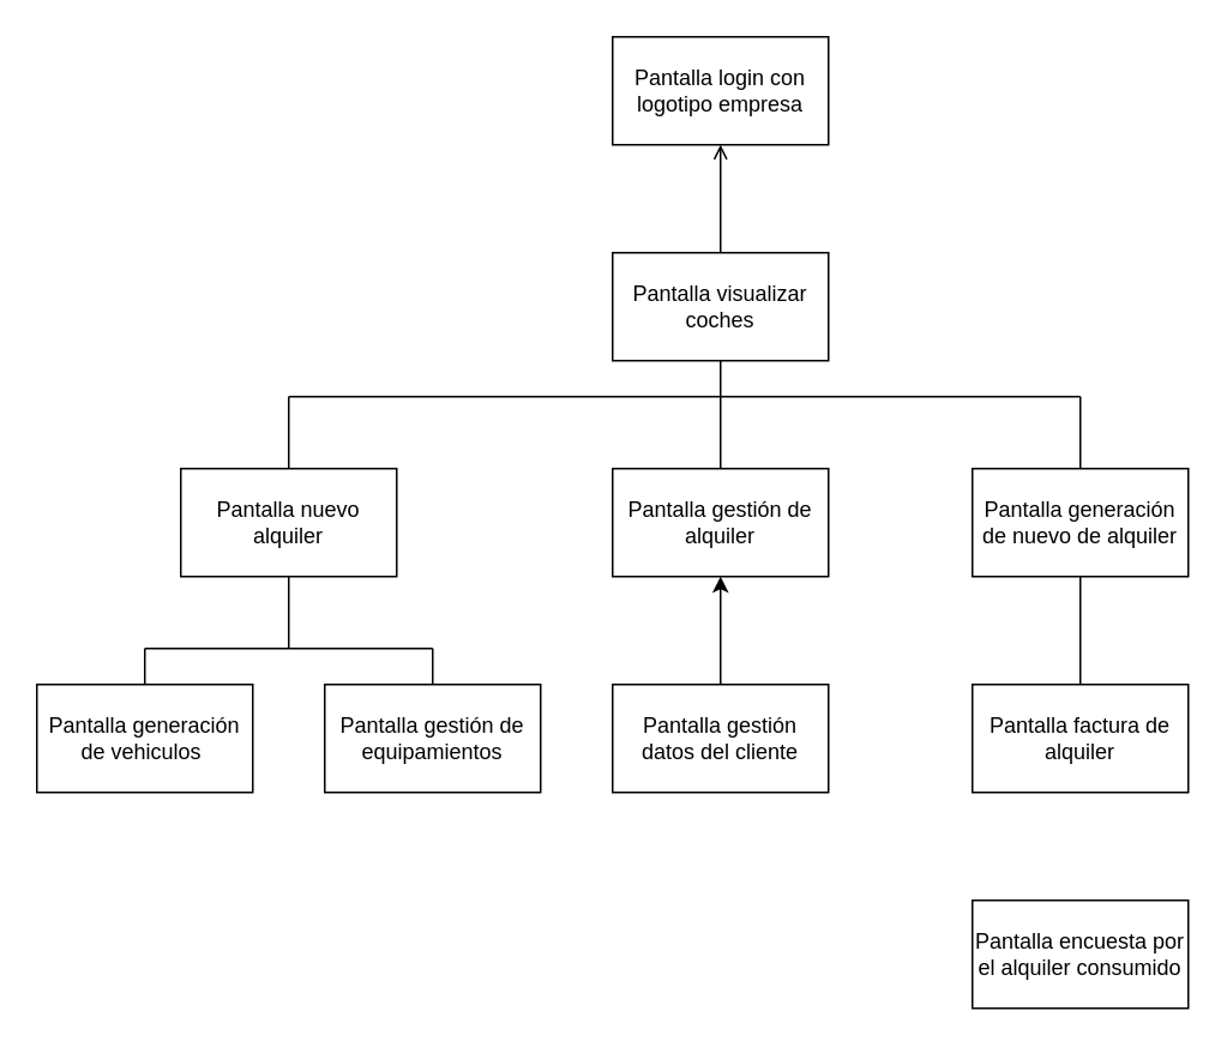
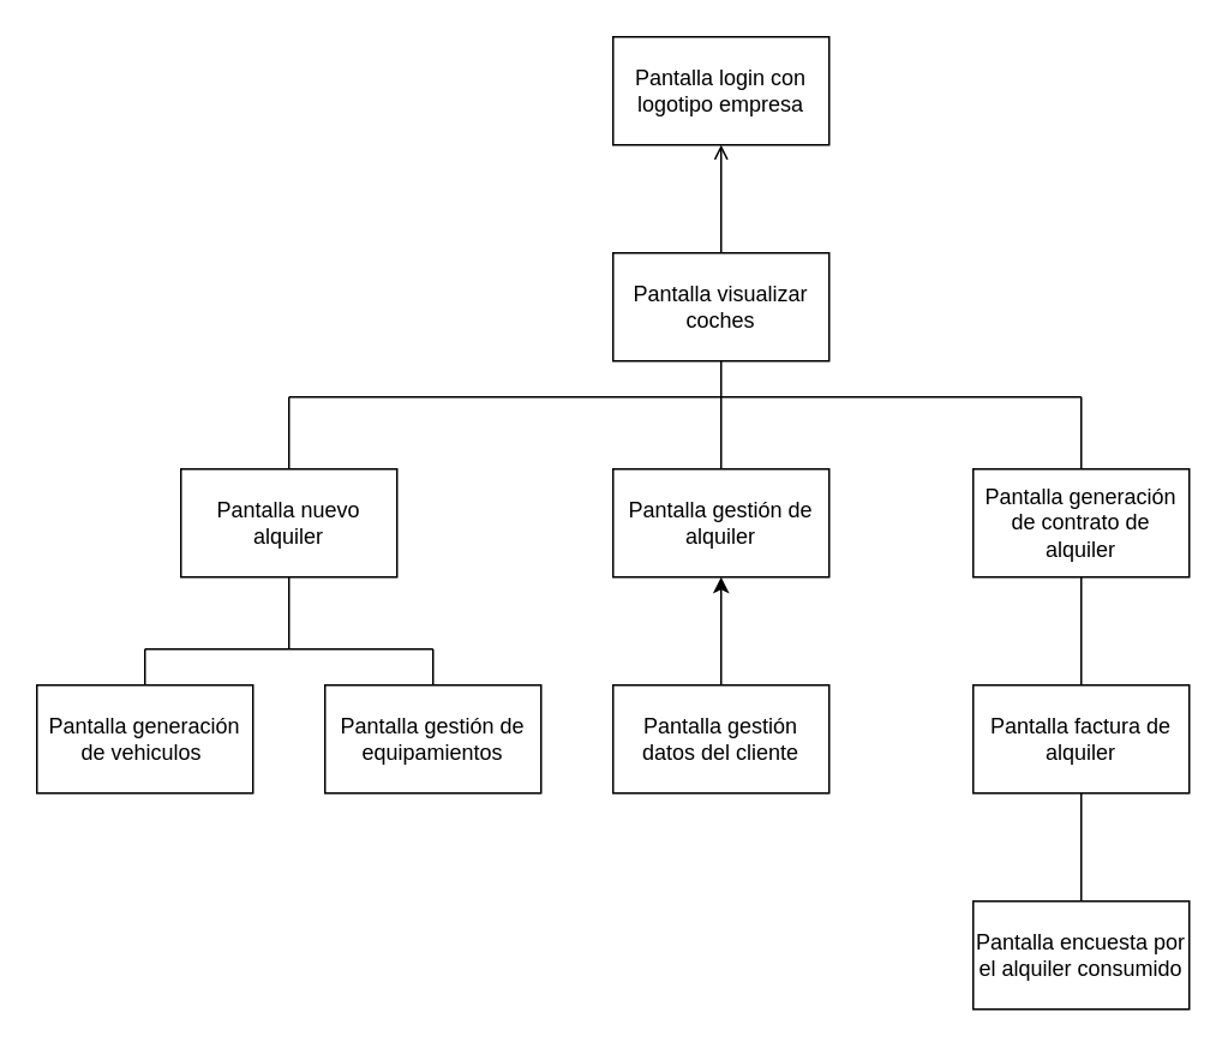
- <mxCell id="8" value="Pantalla generación de nuevo de alquiler" style="rounded=0;whiteSpace=wrap;html=1;" vertex="1" parent="1"><mxGeometry x="540" y="260" width="120" height="60" as="geometry" /></mxCell>
+ <mxCell id="8" value="Pantalla generación de contrato de alquiler" style="rounded=0;whiteSpace=wrap;html=1;" vertex="1" parent="1"><mxGeometry x="540" y="260" width="120" height="60" as="geometry" /></mxCell>
+ <mxCell id="24" value="" style="endArrow=none;html=1;rounded=0;entryX=0.5;entryY=1;entryDx=0;entryDy=0;" edge="1" parent="1" source="10" target="9"><mxGeometry width="50" height="50" relative="1" as="geometry"><mxPoint x="380" y="630" as="sourcePoint" /><mxPoint x="430" y="580" as="targetPoint" /></mxGeometry></mxCell>
